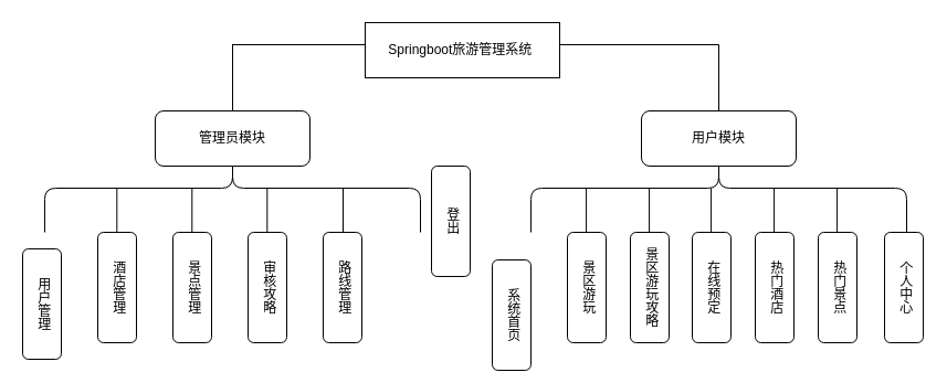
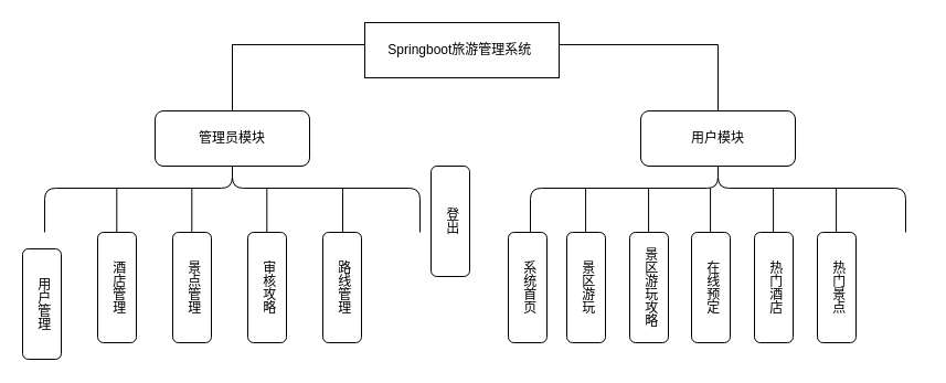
- <mxCell id="22" value="个人中心" style="rounded=1;whiteSpace=wrap;html=1;textDirection=vertical-rl;movable=0;resizable=0;rotatable=0;deletable=0;editable=0;locked=1;connectable=0;" vertex="1" parent="1"><mxGeometry x="800" y="210" width="35" height="100" as="geometry" /></mxCell>
- <mxCell id="19" value="系统首页" style="rounded=1;whiteSpace=wrap;html=1;textDirection=vertical-rl;movable=0;resizable=0;rotatable=0;deletable=0;editable=0;locked=1;connectable=0;" vertex="1" parent="1"><mxGeometry x="445" y="235" width="35" height="100" as="geometry" /></mxCell>
+ <mxCell id="19" value="系统首页" style="rounded=1;whiteSpace=wrap;html=1;textDirection=vertical-rl;movable=0;resizable=0;rotatable=0;deletable=0;editable=0;locked=1;connectable=0;" vertex="1" parent="1"><mxGeometry x="460" y="210" width="35" height="100" as="geometry" /></mxCell>
